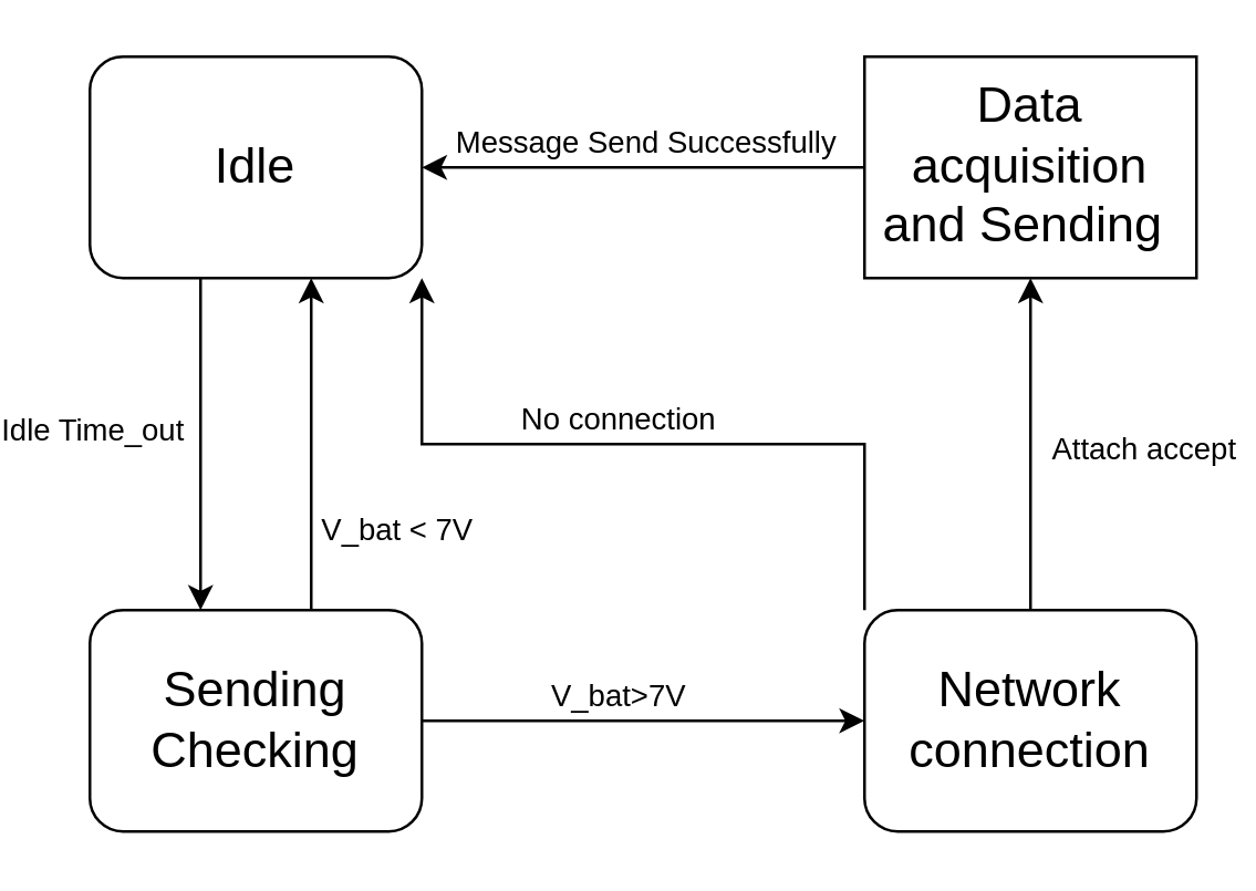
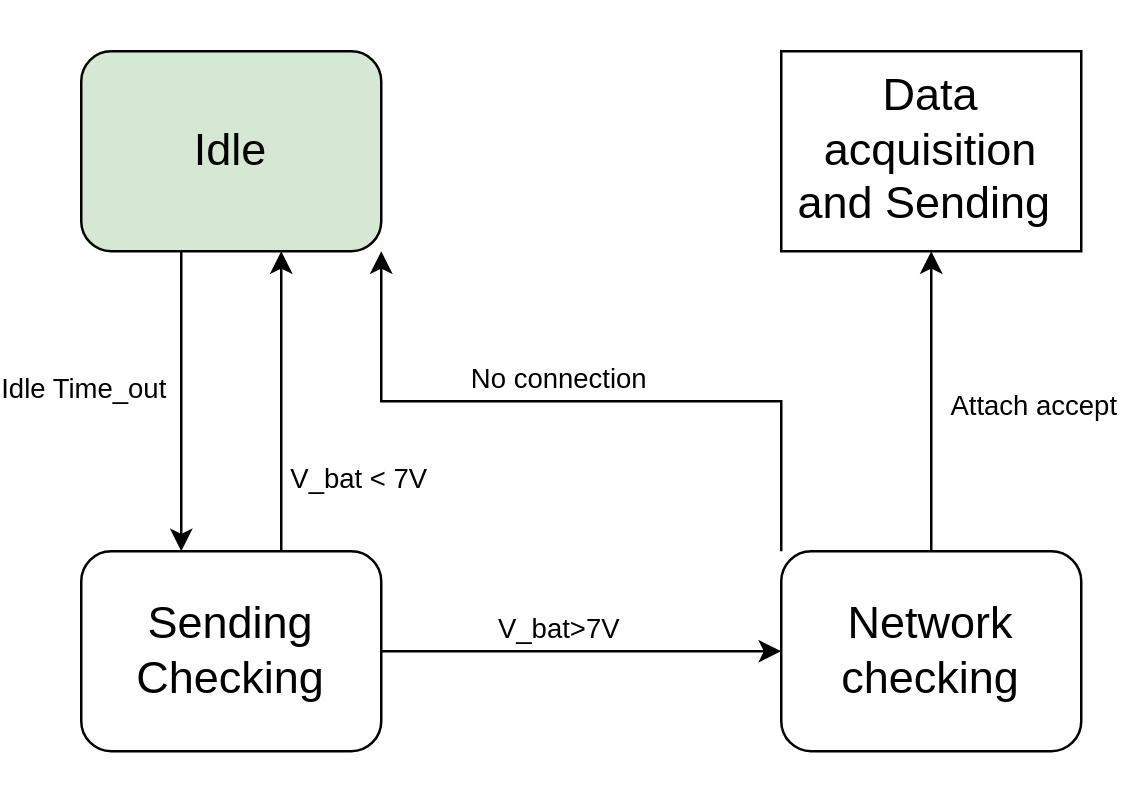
- <mxCell id="4" value="&lt;font style=&quot;font-size: 18px;&quot;&gt;Idle&lt;/font&gt;" style="rounded=1;whiteSpace=wrap;html=1;" vertex="1" parent="1"><mxGeometry x="20" y="20" width="120" height="80" as="geometry" /></mxCell>
+ <mxCell id="4" value="&lt;font style=&quot;font-size: 18px;&quot;&gt;Idle&lt;/font&gt;" style="rounded=1;whiteSpace=wrap;html=1;fillColor=#d5e8d4;" vertex="1" parent="1"><mxGeometry x="20" y="20" width="120" height="80" as="geometry" /></mxCell>
- <mxCell id="15" style="edgeStyle=orthogonalEdgeStyle;rounded=0;orthogonalLoop=1;jettySize=auto;html=1;" edge="1" parent="1" source="17" target="4"><mxGeometry relative="1" as="geometry" /></mxCell>
- <mxCell id="16" value="Message Send Successfully" style="edgeLabel;html=1;align=center;verticalAlign=middle;resizable=0;points=[];" vertex="1" connectable="0" parent="15"><mxGeometry x="0.152" relative="1" as="geometry"><mxPoint x="12" y="-10" as="offset" /></mxGeometry></mxCell>
- <mxCell id="14" value="&lt;font style=&quot;font-size: 18px;&quot;&gt;Network connection&lt;/font&gt;" style="rounded=1;whiteSpace=wrap;html=1;" vertex="1" parent="1"><mxGeometry x="300" y="220" width="120" height="80" as="geometry" /></mxCell>
+ <mxCell id="14" value="&lt;font style=&quot;font-size: 18px;&quot;&gt;Network checking&lt;/font&gt;" style="rounded=1;whiteSpace=wrap;html=1;" vertex="1" parent="1"><mxGeometry x="300" y="220" width="120" height="80" as="geometry" /></mxCell>
